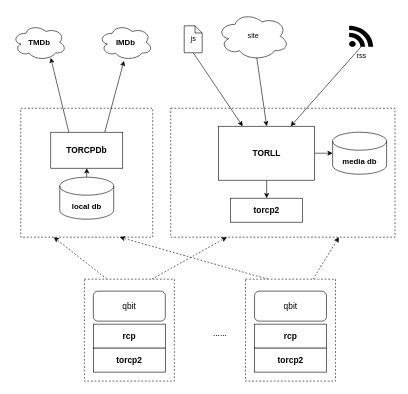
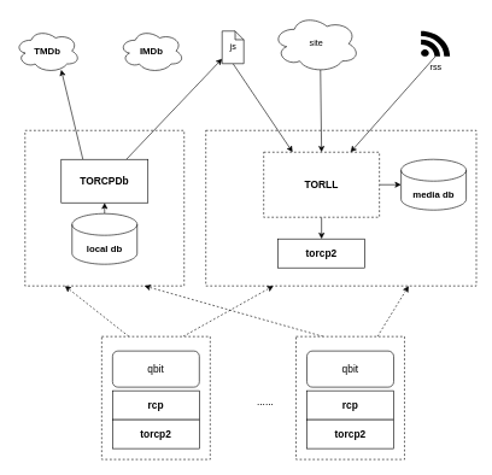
- <mxCell id="19" value="site" style="ellipse;shape=cloud;whiteSpace=wrap;html=1;" parent="1" vertex="1"><mxGeometry x="361.5" y="20" width="120" height="80" as="geometry" /></mxCell>
+ <mxCell id="19" value="site" style="ellipse;shape=cloud;whiteSpace=wrap;html=1;" parent="1" vertex="1"><mxGeometry x="376.5" y="20" width="120" height="80" as="geometry" /></mxCell>
- <mxCell id="8" style="edgeStyle=none;html=1;entryX=0.467;entryY=1.017;entryDx=0;entryDy=0;entryPerimeter=0;exitX=0.75;exitY=0;exitDx=0;exitDy=0;" parent="1" source="10" target="14" edge="1"><mxGeometry relative="1" as="geometry" /></mxCell>
+ <mxCell id="8" style="edgeStyle=none;html=1;exitX=0.75;exitY=0;exitDx=0;exitDy=0;" parent="1" source="10" target="23" edge="1"><mxGeometry relative="1" as="geometry" /></mxCell>
- <mxCell id="17" value="&lt;b&gt;&lt;font style=&quot;font-size: 14px;&quot;&gt;TORLL&lt;/font&gt;&lt;/b&gt;" style="rounded=0;whiteSpace=wrap;html=1;" parent="1" vertex="1"><mxGeometry x="364" y="210" width="160" height="90" as="geometry" /></mxCell>
+ <mxCell id="17" value="&lt;b&gt;&lt;font style=&quot;font-size: 14px;&quot;&gt;TORLL&lt;/font&gt;&lt;/b&gt;" style="rounded=0;whiteSpace=wrap;html=1;dashed=1;" parent="1" vertex="1"><mxGeometry x="364" y="210" width="160" height="90" as="geometry" /></mxCell>
